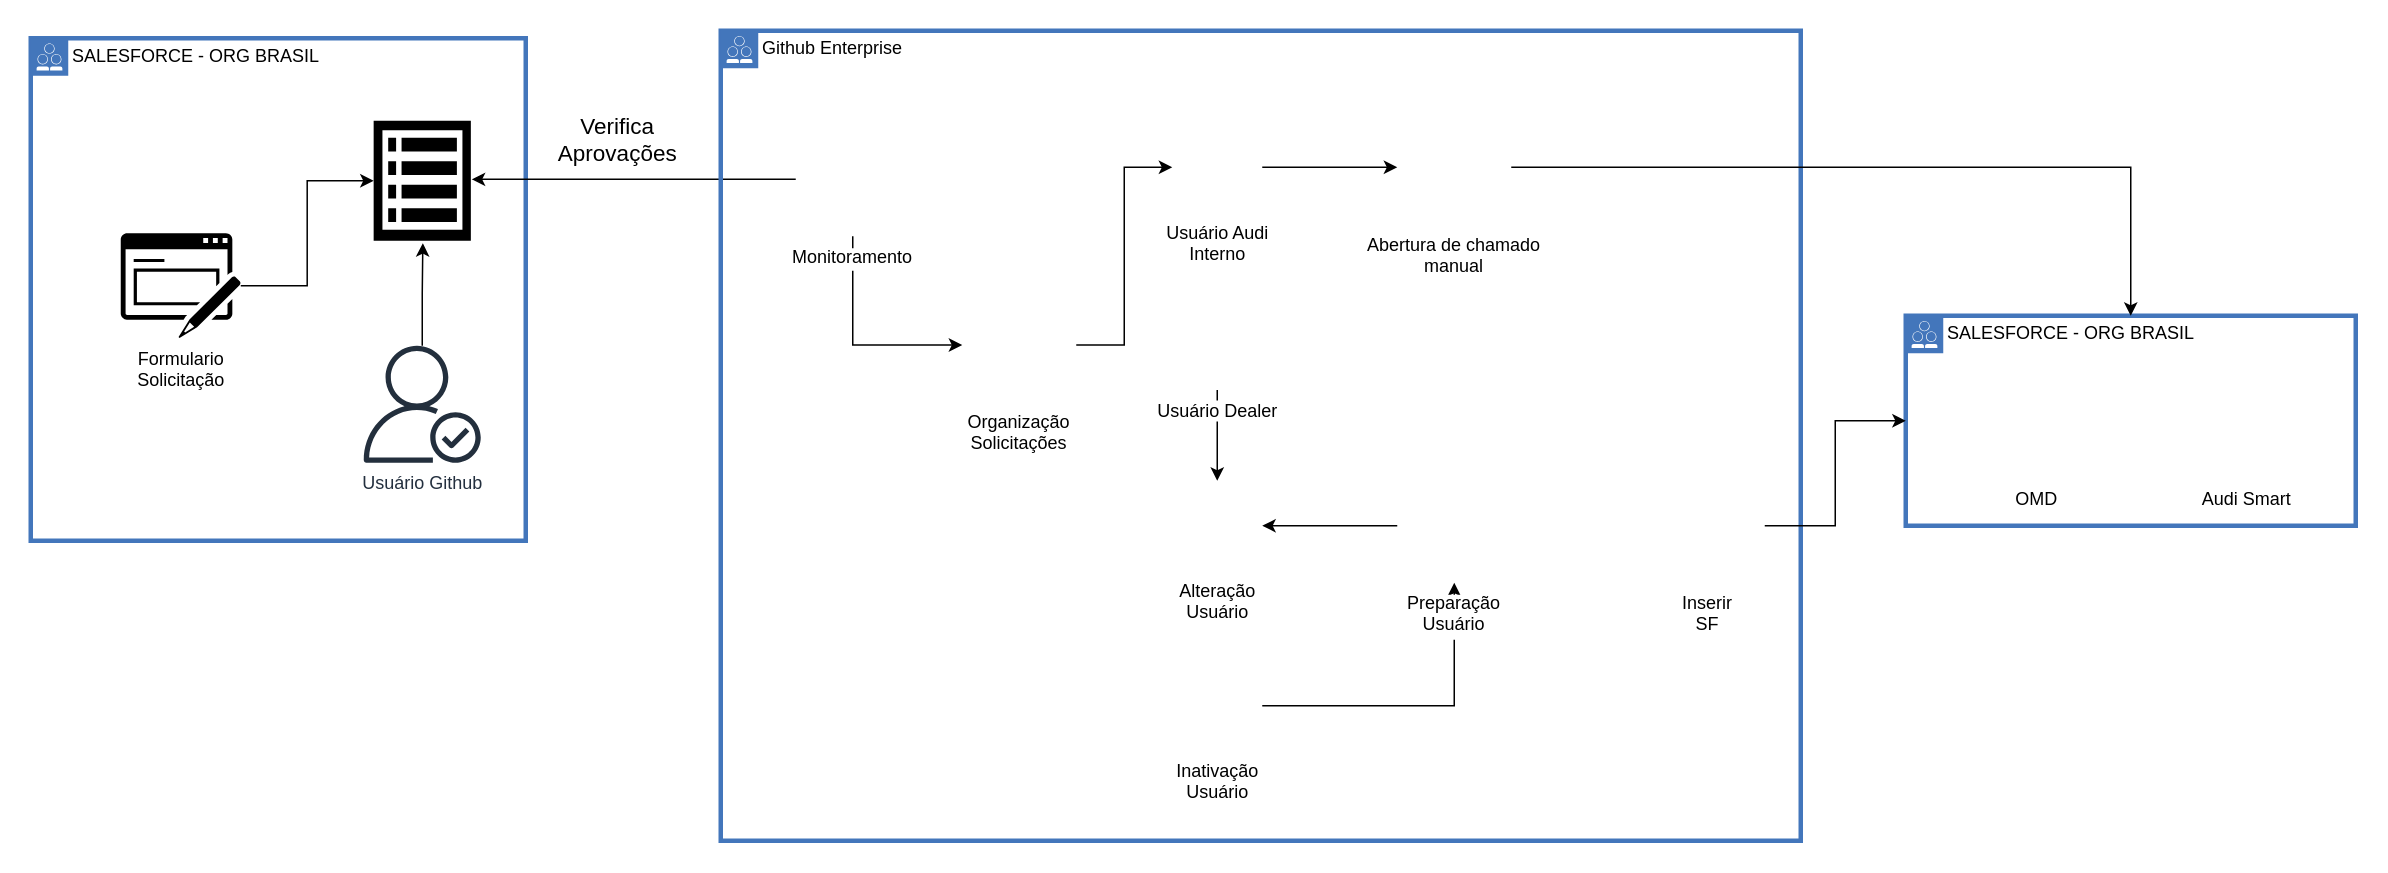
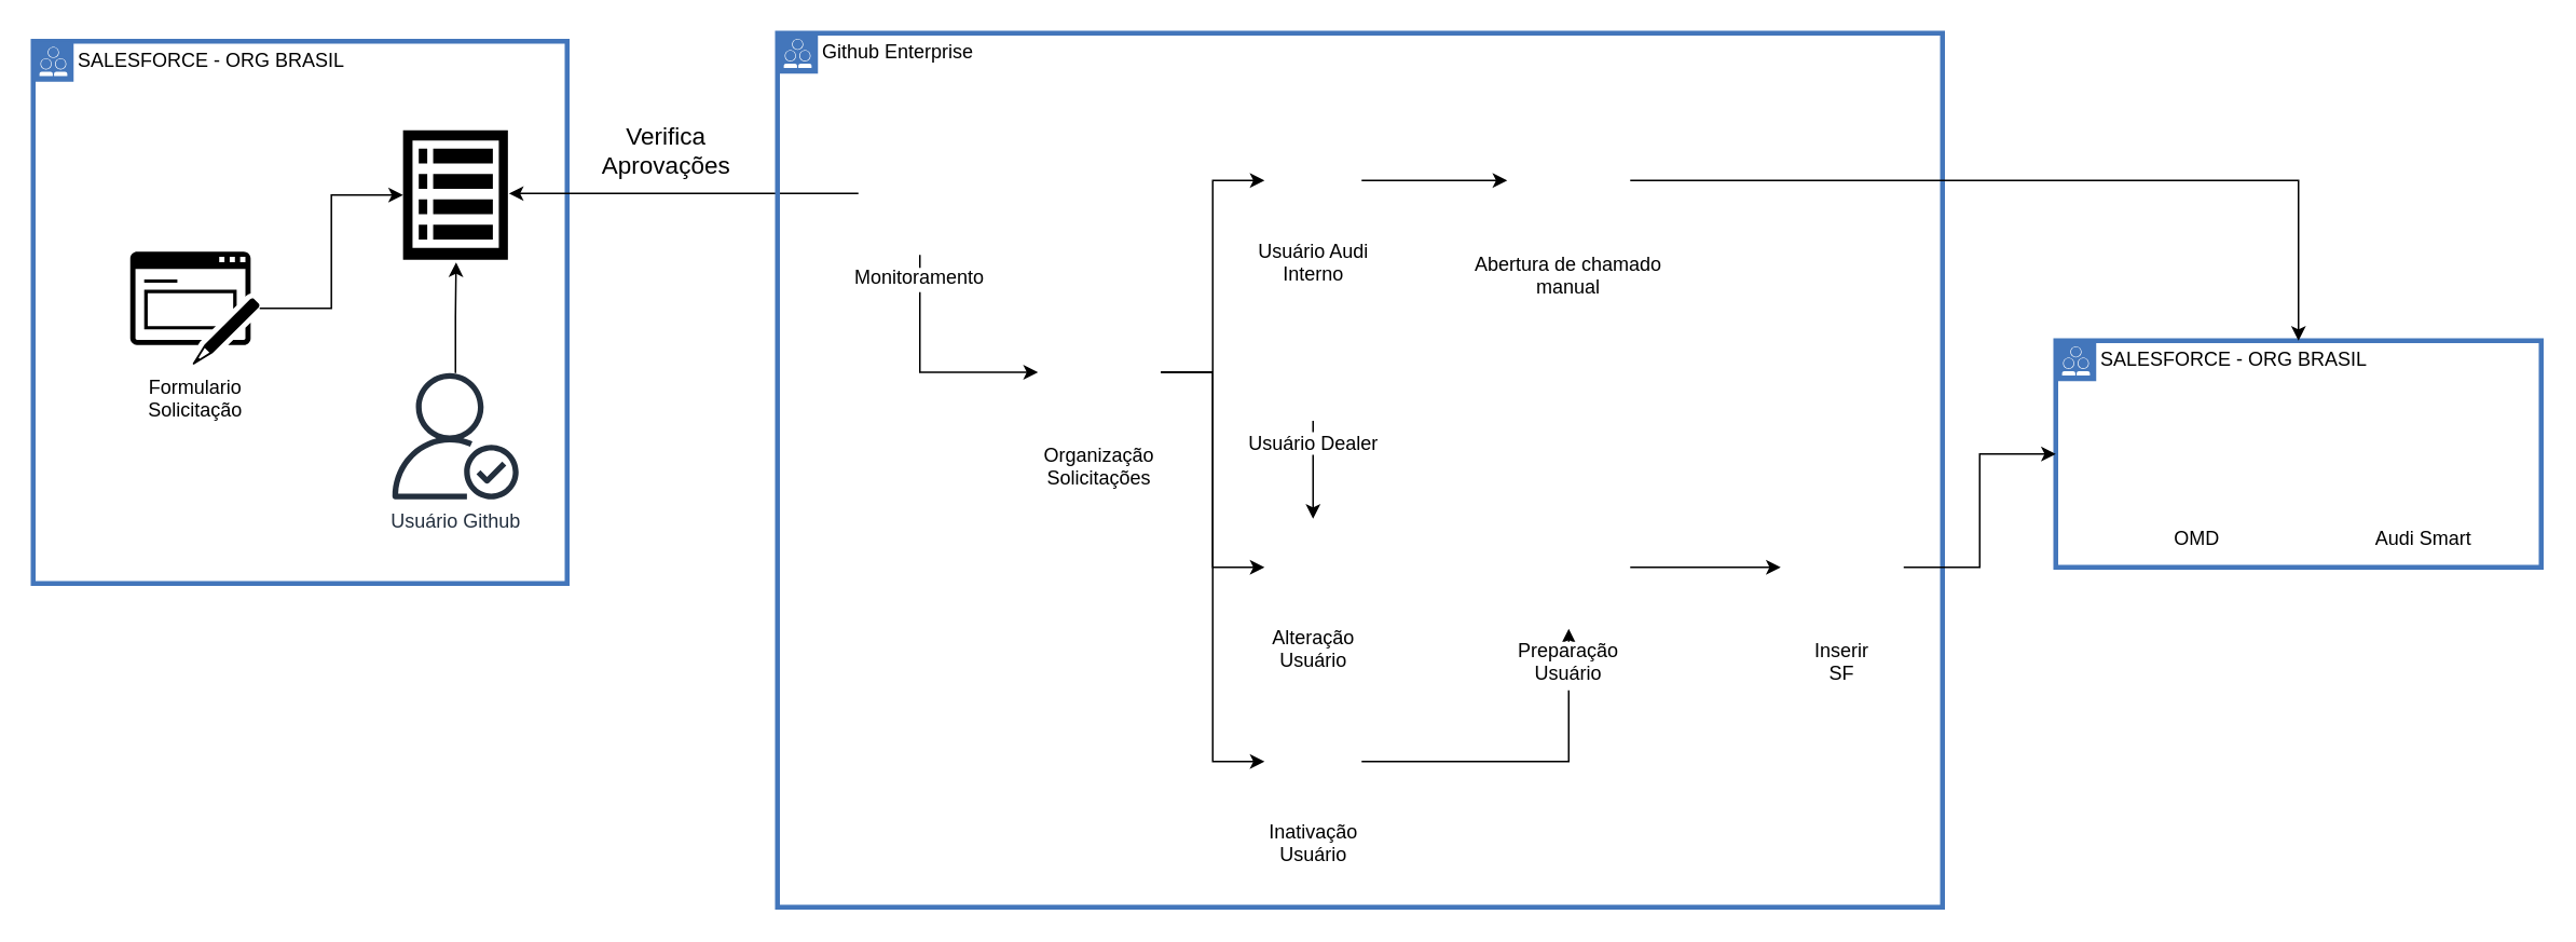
+ <mxCell id="15" style="edgeStyle=orthogonalEdgeStyle;rounded=0;orthogonalLoop=1;jettySize=auto;html=1;entryX=0;entryY=0.5;entryDx=0;entryDy=0;" edge="1" parent="11" source="17" target="22"><mxGeometry relative="1" as="geometry" /></mxCell>
- <mxCell id="26" style="edgeStyle=orthogonalEdgeStyle;rounded=0;orthogonalLoop=1;jettySize=auto;html=1;" edge="1" parent="11" source="27" target="22"><mxGeometry relative="1" as="geometry" /></mxCell>
+ <mxCell id="26" style="edgeStyle=orthogonalEdgeStyle;rounded=0;orthogonalLoop=1;jettySize=auto;html=1;" edge="1" parent="11" source="27" target="28"><mxGeometry relative="1" as="geometry" /></mxCell>
+ <mxCell id="16" style="edgeStyle=orthogonalEdgeStyle;rounded=0;orthogonalLoop=1;jettySize=auto;html=1;entryX=0;entryY=0.5;entryDx=0;entryDy=0;" edge="1" parent="11" source="17" target="24"><mxGeometry relative="1" as="geometry" /></mxCell>
